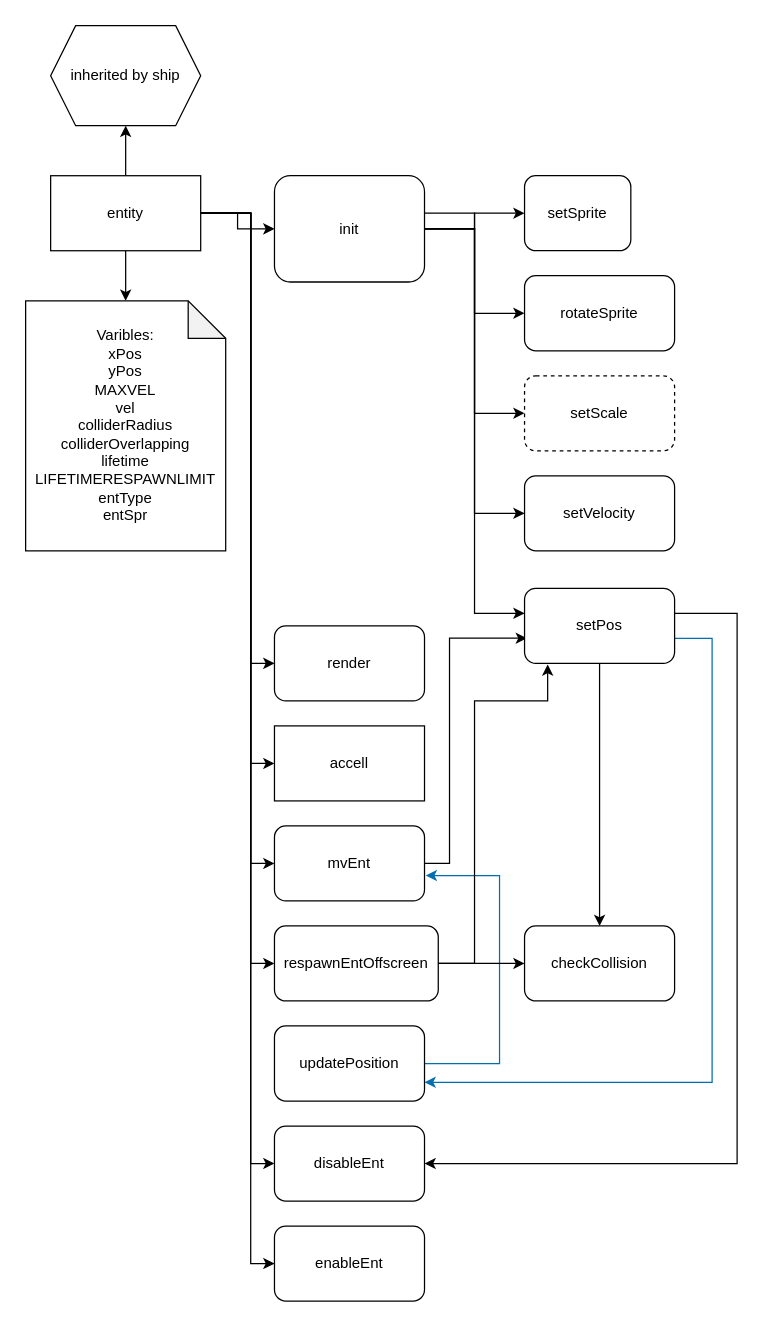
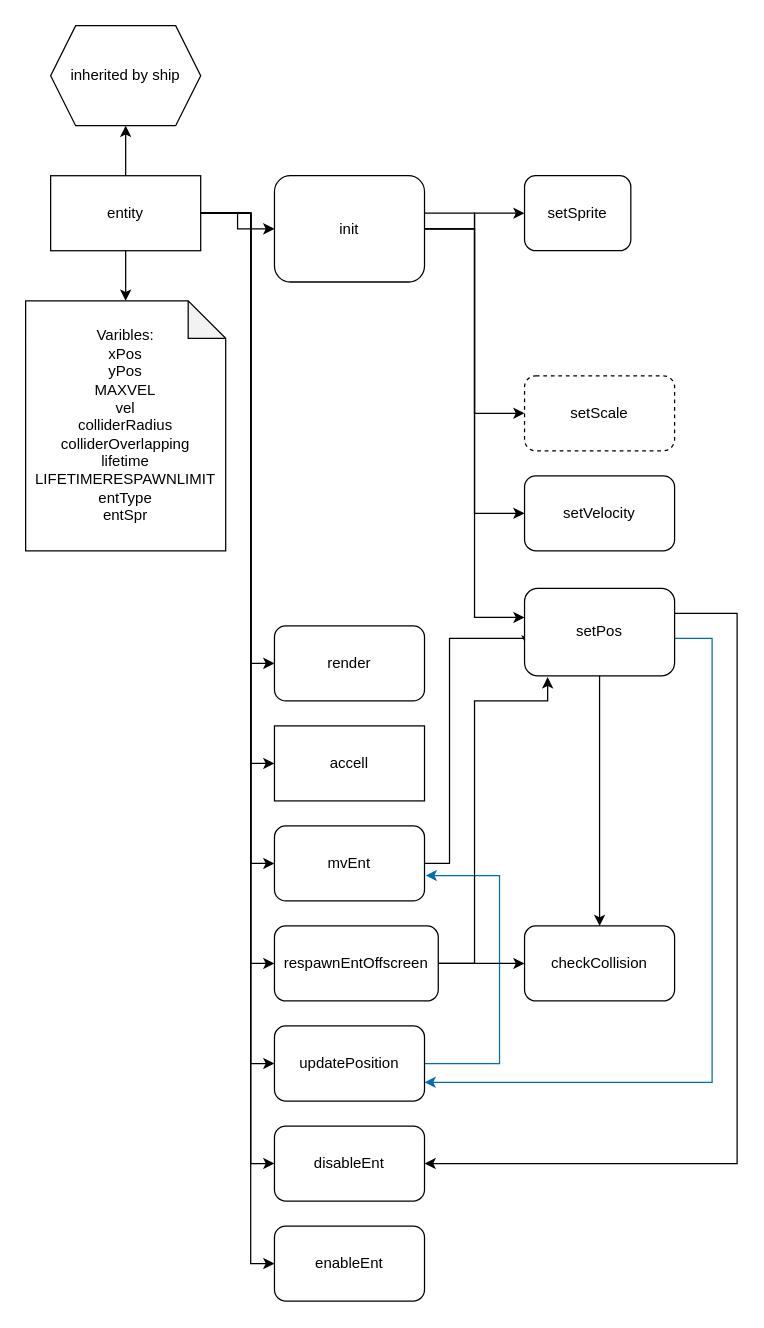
- <mxCell id="17" style="edgeStyle=orthogonalEdgeStyle;rounded=0;orthogonalLoop=1;jettySize=auto;html=1;entryX=0;entryY=0.5;entryDx=0;entryDy=0;" parent="1" source="21" target="26" edge="1"><mxGeometry relative="1" as="geometry" /></mxCell>
- <mxCell id="26" value="rotateSprite" style="rounded=1;whiteSpace=wrap;html=1;" parent="1" vertex="1"><mxGeometry x="419" y="220" width="120" height="60" as="geometry" /></mxCell>
- <mxCell id="25" value="setPos" style="rounded=1;whiteSpace=wrap;html=1;" parent="1" vertex="1"><mxGeometry x="419" y="470" width="120" height="60" as="geometry" /></mxCell>
+ <mxCell id="25" value="setPos" style="rounded=1;whiteSpace=wrap;html=1;" parent="1" vertex="1"><mxGeometry x="419" y="470" width="120" height="70" as="geometry" /></mxCell>
+ <mxCell id="10" style="edgeStyle=orthogonalEdgeStyle;rounded=0;orthogonalLoop=1;jettySize=auto;html=1;entryX=0;entryY=0.5;entryDx=0;entryDy=0;" edge="1" parent="1" source="15" target="35"><mxGeometry relative="1" as="geometry"><Array as="points"><mxPoint x="200" y="170" /><mxPoint x="200" y="850" /></Array></mxGeometry></mxCell>
